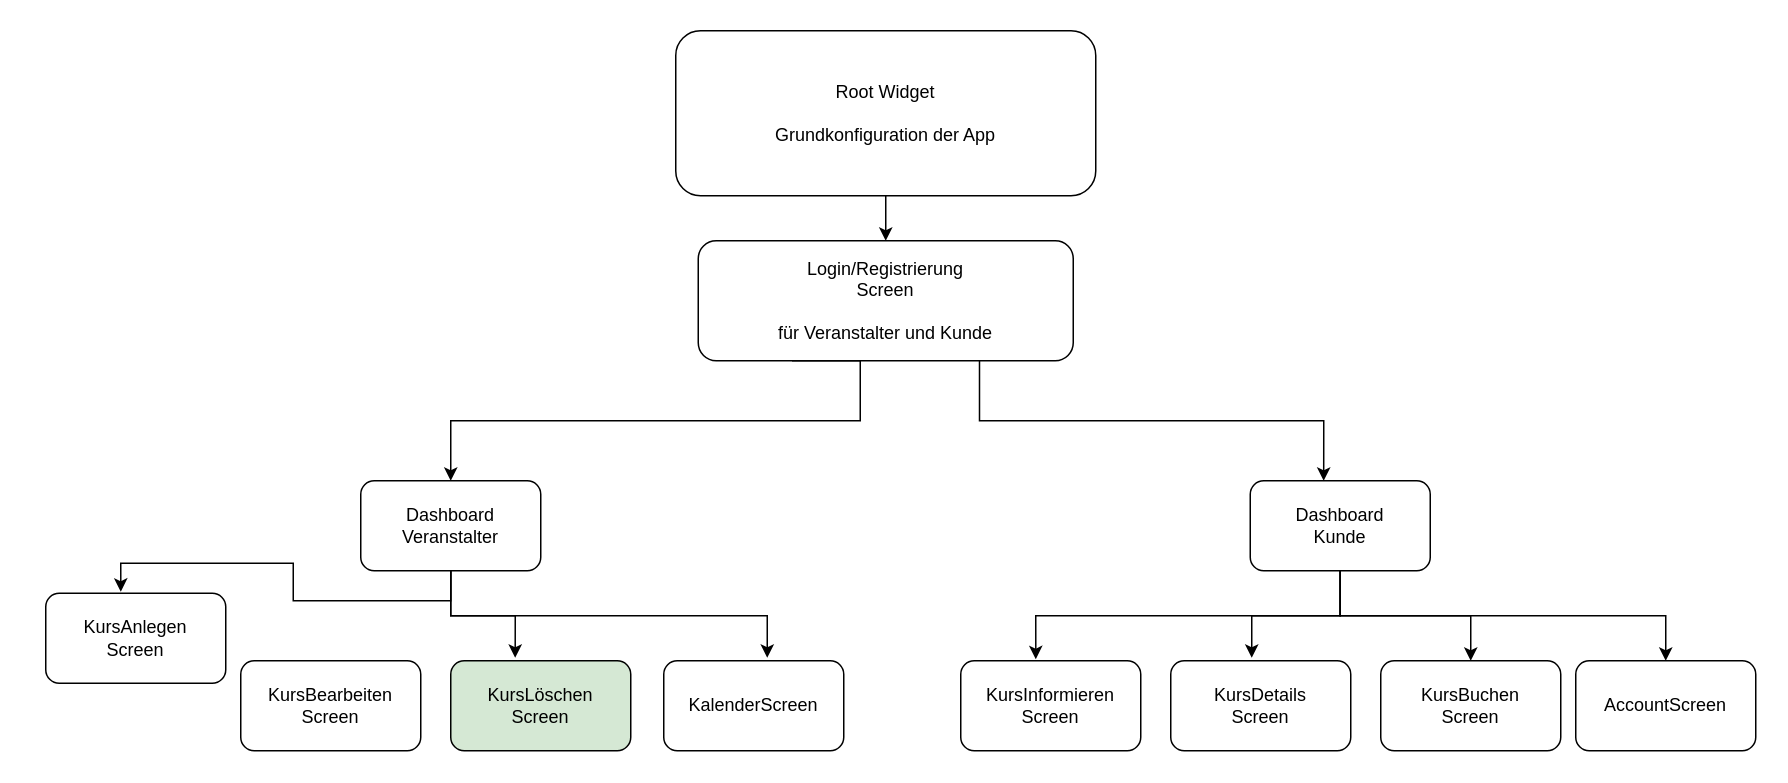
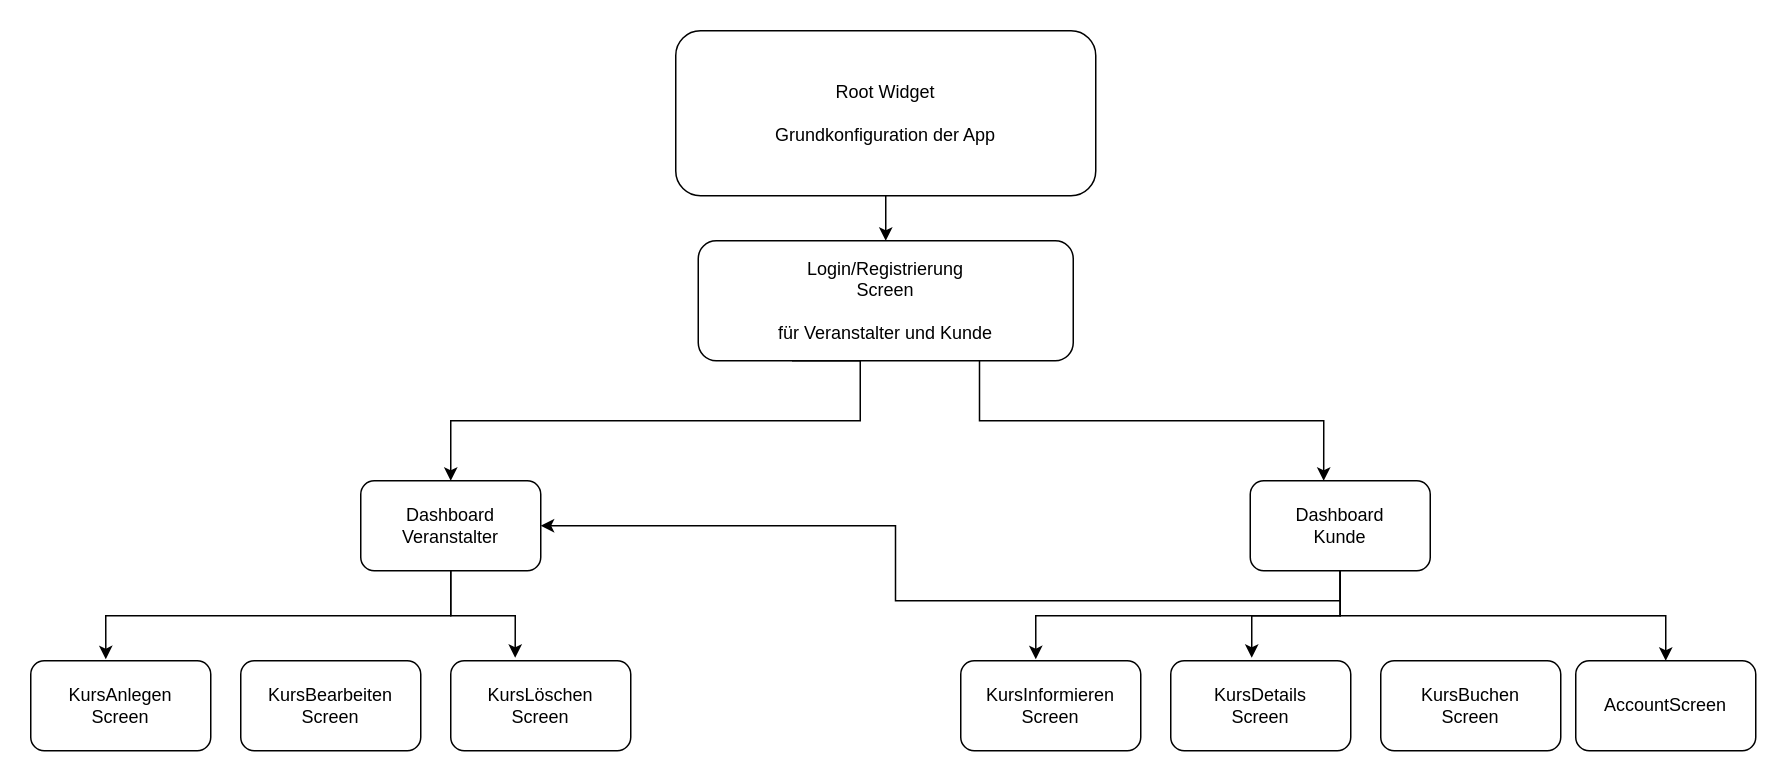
- <mxCell id="9" style="edgeStyle=orthogonalEdgeStyle;rounded=0;orthogonalLoop=1;jettySize=auto;html=1;exitX=0.5;exitY=1;exitDx=0;exitDy=0;entryX=0.575;entryY=-0.033;entryDx=0;entryDy=0;entryPerimeter=0;" edge="1" parent="1" source="10" target="19"><mxGeometry relative="1" as="geometry" /></mxCell>
- <mxCell id="12" style="edgeStyle=orthogonalEdgeStyle;rounded=0;orthogonalLoop=1;jettySize=auto;html=1;exitX=0.5;exitY=1;exitDx=0;exitDy=0;entryX=0.5;entryY=0;entryDx=0;entryDy=0;" edge="1" parent="1" source="15" target="22"><mxGeometry relative="1" as="geometry" /></mxCell>
+ <mxCell id="12" style="edgeStyle=orthogonalEdgeStyle;rounded=0;orthogonalLoop=1;jettySize=auto;html=1;exitX=0.5;exitY=1;exitDx=0;exitDy=0;" edge="1" parent="1" source="15" target="10"><mxGeometry relative="1" as="geometry" /></mxCell>
- <mxCell id="16" value="KursAnlegen&lt;br&gt;Screen" style="rounded=1;whiteSpace=wrap;html=1;" vertex="1" parent="1"><mxGeometry x="30" y="395" width="120" height="60" as="geometry" /></mxCell>
+ <mxCell id="16" value="KursAnlegen&lt;br&gt;Screen" style="rounded=1;whiteSpace=wrap;html=1;" vertex="1" parent="1"><mxGeometry x="20" y="440" width="120" height="60" as="geometry" /></mxCell>
- <mxCell id="18" value="KursLöschen&lt;br&gt;Screen" style="rounded=1;whiteSpace=wrap;html=1;fillColor=#d5e8d4;" vertex="1" parent="1"><mxGeometry x="300" y="440" width="120" height="60" as="geometry" /></mxCell>
+ <mxCell id="18" value="KursLöschen&lt;br&gt;Screen" style="rounded=1;whiteSpace=wrap;html=1;" vertex="1" parent="1"><mxGeometry x="300" y="440" width="120" height="60" as="geometry" /></mxCell>
- <mxCell id="19" value="KalenderScreen" style="rounded=1;whiteSpace=wrap;html=1;" vertex="1" parent="1"><mxGeometry x="442" y="440" width="120" height="60" as="geometry" /></mxCell>
